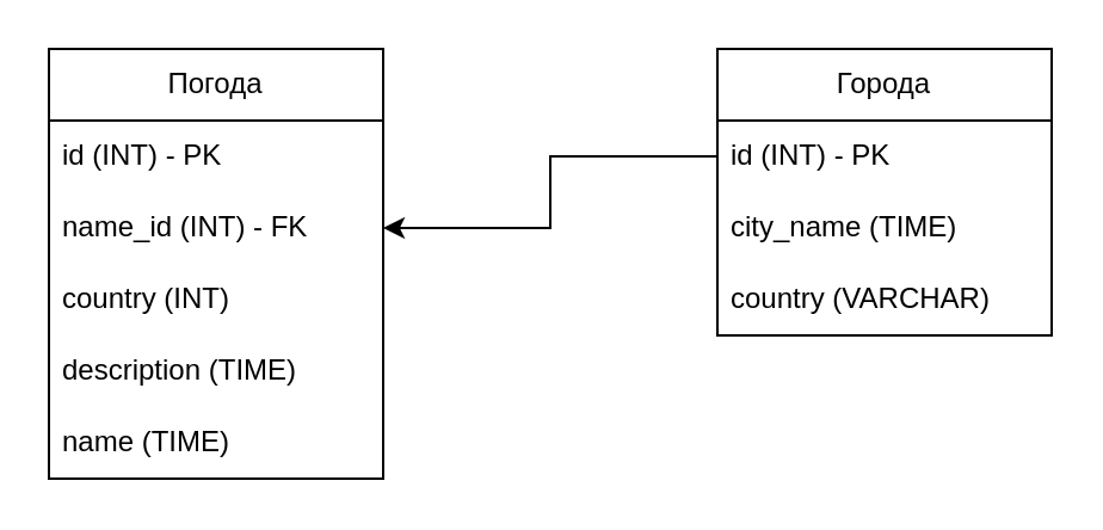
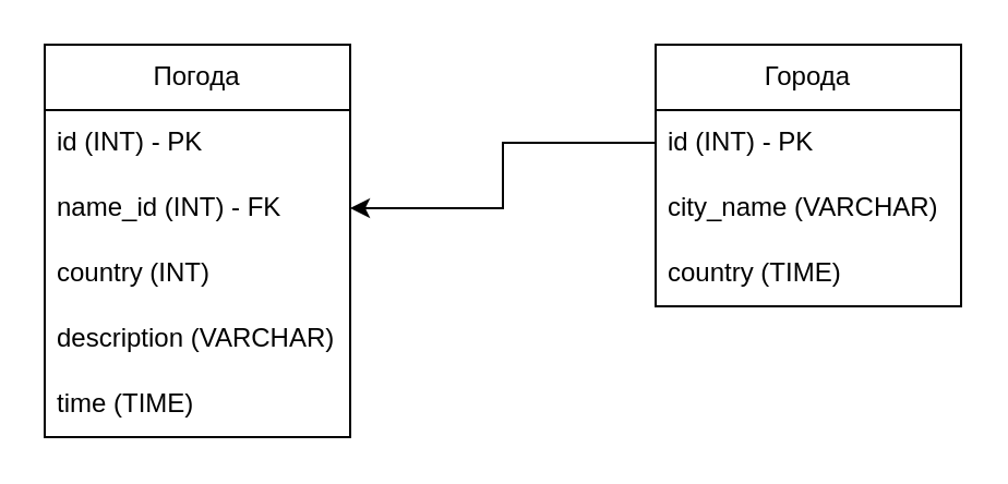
- <mxCell id="10" value="city_name (TIME)" style="text;strokeColor=none;fillColor=none;align=left;verticalAlign=middle;spacingLeft=4;spacingRight=4;overflow=hidden;points=[[0,0.5],[1,0.5]];portConstraint=eastwest;rotatable=0;whiteSpace=wrap;html=1;" vertex="1" parent="8"><mxGeometry y="60" width="140" height="30" as="geometry" /></mxCell>
+ <mxCell id="10" value="city_name (VARCHAR)" style="text;strokeColor=none;fillColor=none;align=left;verticalAlign=middle;spacingLeft=4;spacingRight=4;overflow=hidden;points=[[0,0.5],[1,0.5]];portConstraint=eastwest;rotatable=0;whiteSpace=wrap;html=1;" vertex="1" parent="8"><mxGeometry y="60" width="140" height="30" as="geometry" /></mxCell>
- <mxCell id="11" value="country (VARCHAR)" style="text;strokeColor=none;fillColor=none;align=left;verticalAlign=middle;spacingLeft=4;spacingRight=4;overflow=hidden;points=[[0,0.5],[1,0.5]];portConstraint=eastwest;rotatable=0;whiteSpace=wrap;html=1;" vertex="1" parent="8"><mxGeometry y="90" width="140" height="30" as="geometry" /></mxCell>
+ <mxCell id="11" value="country (TIME)" style="text;strokeColor=none;fillColor=none;align=left;verticalAlign=middle;spacingLeft=4;spacingRight=4;overflow=hidden;points=[[0,0.5],[1,0.5]];portConstraint=eastwest;rotatable=0;whiteSpace=wrap;html=1;" vertex="1" parent="8"><mxGeometry y="90" width="140" height="30" as="geometry" /></mxCell>
- <mxCell id="6" value="description (TIME)" style="text;strokeColor=none;fillColor=none;align=left;verticalAlign=middle;spacingLeft=4;spacingRight=4;overflow=hidden;points=[[0,0.5],[1,0.5]];portConstraint=eastwest;rotatable=0;whiteSpace=wrap;html=1;" vertex="1" parent="2"><mxGeometry y="120" width="140" height="30" as="geometry" /></mxCell>
+ <mxCell id="6" value="description (VARCHAR)" style="text;strokeColor=none;fillColor=none;align=left;verticalAlign=middle;spacingLeft=4;spacingRight=4;overflow=hidden;points=[[0,0.5],[1,0.5]];portConstraint=eastwest;rotatable=0;whiteSpace=wrap;html=1;" vertex="1" parent="2"><mxGeometry y="120" width="140" height="30" as="geometry" /></mxCell>
- <mxCell id="7" value="name (TIME)" style="text;strokeColor=none;fillColor=none;align=left;verticalAlign=middle;spacingLeft=4;spacingRight=4;overflow=hidden;points=[[0,0.5],[1,0.5]];portConstraint=eastwest;rotatable=0;whiteSpace=wrap;html=1;" vertex="1" parent="2"><mxGeometry y="150" width="140" height="30" as="geometry" /></mxCell>
+ <mxCell id="7" value="time (TIME)" style="text;strokeColor=none;fillColor=none;align=left;verticalAlign=middle;spacingLeft=4;spacingRight=4;overflow=hidden;points=[[0,0.5],[1,0.5]];portConstraint=eastwest;rotatable=0;whiteSpace=wrap;html=1;" vertex="1" parent="2"><mxGeometry y="150" width="140" height="30" as="geometry" /></mxCell>
